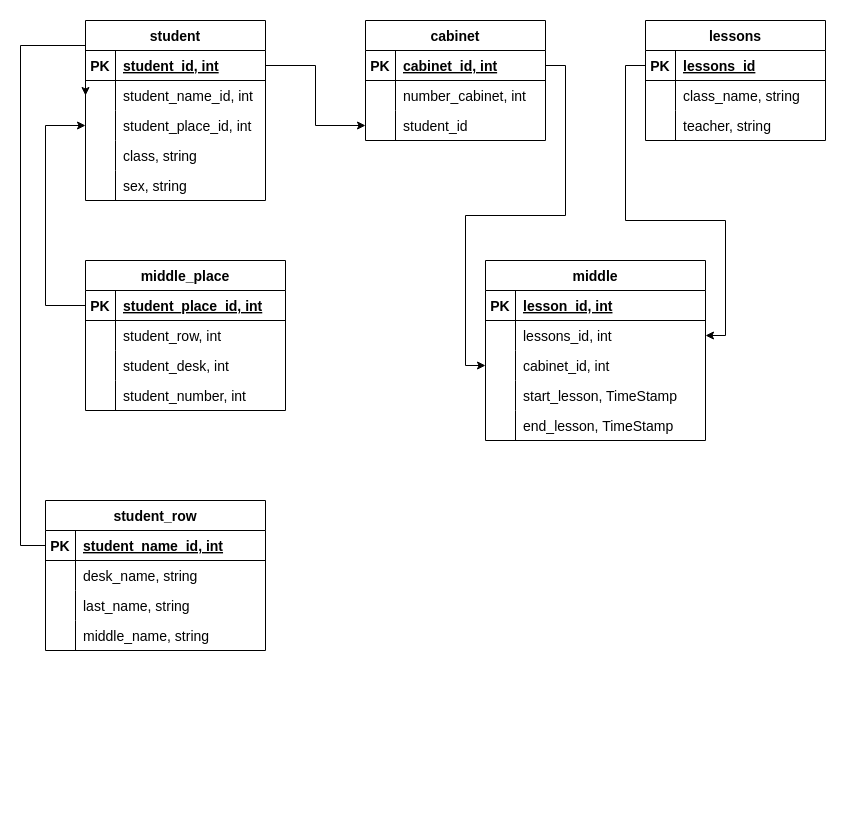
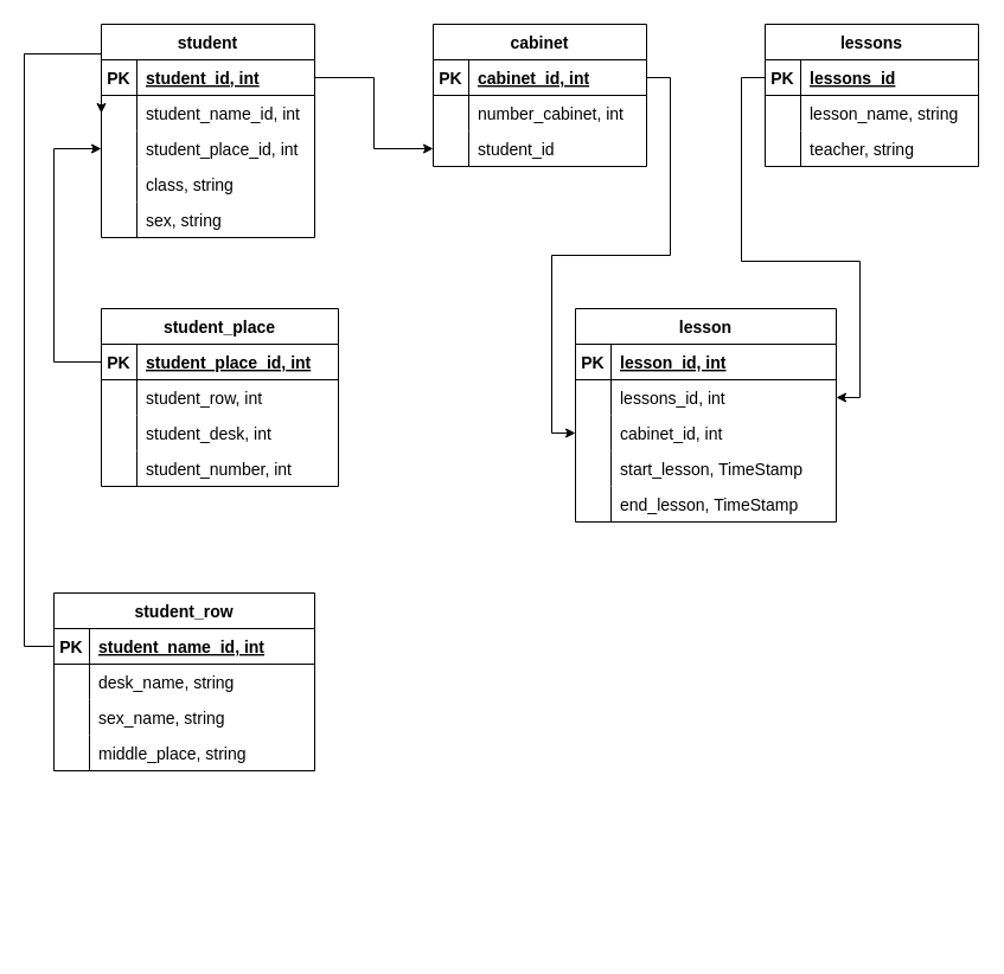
- <mxCell id="79" value="class_name, string" style="shape=partialRectangle;connectable=0;fillColor=none;top=0;left=0;bottom=0;right=0;align=left;spacingLeft=6;overflow=hidden;fontSize=14;" vertex="1" parent="77"><mxGeometry x="30" width="150" height="30" as="geometry"><mxRectangle width="150" height="30" as="alternateBounds" /></mxGeometry></mxCell>
+ <mxCell id="79" value="lesson_name, string" style="shape=partialRectangle;connectable=0;fillColor=none;top=0;left=0;bottom=0;right=0;align=left;spacingLeft=6;overflow=hidden;fontSize=14;" vertex="1" parent="77"><mxGeometry x="30" width="150" height="30" as="geometry"><mxRectangle width="150" height="30" as="alternateBounds" /></mxGeometry></mxCell>
- <mxCell id="59" value="middle_place" style="shape=table;startSize=30;container=1;collapsible=1;childLayout=tableLayout;fixedRows=1;rowLines=0;fontStyle=1;align=center;resizeLast=1;fontSize=14;" vertex="1" parent="1"><mxGeometry x="85" y="260" width="200" height="150" as="geometry" /></mxCell>
+ <mxCell id="59" value="student_place" style="shape=table;startSize=30;container=1;collapsible=1;childLayout=tableLayout;fixedRows=1;rowLines=0;fontStyle=1;align=center;resizeLast=1;fontSize=14;" vertex="1" parent="1"><mxGeometry x="85" y="260" width="200" height="150" as="geometry" /></mxCell>
- <mxCell id="43" value="middle" style="shape=table;startSize=30;container=1;collapsible=1;childLayout=tableLayout;fixedRows=1;rowLines=0;fontStyle=1;align=center;resizeLast=1;fontSize=14;" vertex="1" parent="1"><mxGeometry x="485" y="260" width="220" height="180" as="geometry"><mxRectangle x="760" y="40" width="90" height="30" as="alternateBounds" /></mxGeometry></mxCell>
+ <mxCell id="43" value="lesson" style="shape=table;startSize=30;container=1;collapsible=1;childLayout=tableLayout;fixedRows=1;rowLines=0;fontStyle=1;align=center;resizeLast=1;fontSize=14;" vertex="1" parent="1"><mxGeometry x="485" y="260" width="220" height="180" as="geometry"><mxRectangle x="760" y="40" width="90" height="30" as="alternateBounds" /></mxGeometry></mxCell>
- <mxCell id="28" value="last_name, string" style="shape=partialRectangle;connectable=0;fillColor=none;top=0;left=0;bottom=0;right=0;align=left;spacingLeft=6;overflow=hidden;fontSize=14;" vertex="1" parent="26"><mxGeometry x="30" width="190" height="30" as="geometry"><mxRectangle width="190" height="30" as="alternateBounds" /></mxGeometry></mxCell>
+ <mxCell id="28" value="sex_name, string" style="shape=partialRectangle;connectable=0;fillColor=none;top=0;left=0;bottom=0;right=0;align=left;spacingLeft=6;overflow=hidden;fontSize=14;" vertex="1" parent="26"><mxGeometry x="30" width="190" height="30" as="geometry"><mxRectangle width="190" height="30" as="alternateBounds" /></mxGeometry></mxCell>
- <mxCell id="31" value="middle_name, string" style="shape=partialRectangle;connectable=0;fillColor=none;top=0;left=0;bottom=0;right=0;align=left;spacingLeft=6;overflow=hidden;fontSize=14;" vertex="1" parent="29"><mxGeometry x="30" width="190" height="30" as="geometry"><mxRectangle width="190" height="30" as="alternateBounds" /></mxGeometry></mxCell>
+ <mxCell id="31" value="middle_place, string" style="shape=partialRectangle;connectable=0;fillColor=none;top=0;left=0;bottom=0;right=0;align=left;spacingLeft=6;overflow=hidden;fontSize=14;" vertex="1" parent="29"><mxGeometry x="30" width="190" height="30" as="geometry"><mxRectangle width="190" height="30" as="alternateBounds" /></mxGeometry></mxCell>
